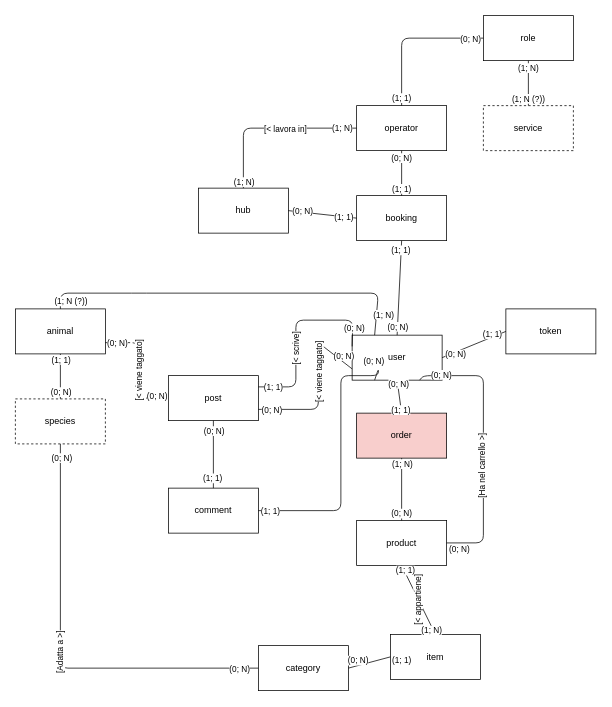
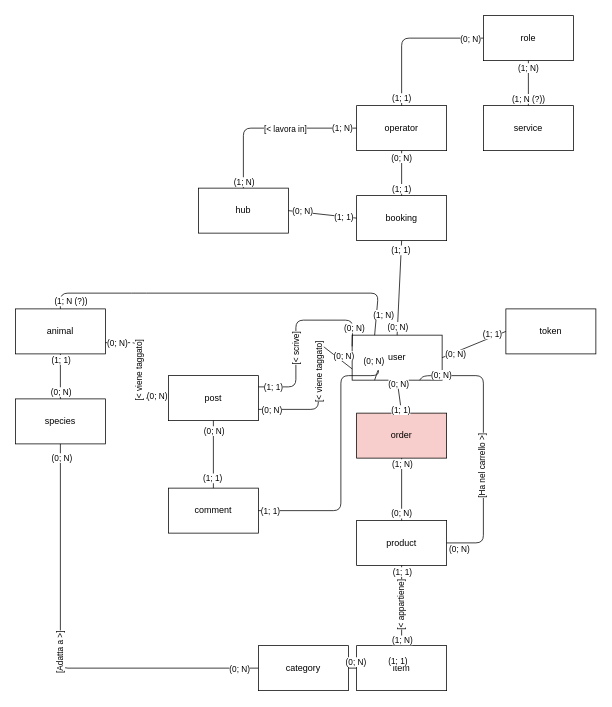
- <mxCell id="10" value="service" style="rounded=0;whiteSpace=wrap;html=1;dashed=1;" vertex="1" parent="1"><mxGeometry x="644" y="140" width="120" height="60" as="geometry" /></mxCell>
+ <mxCell id="10" value="service" style="rounded=0;whiteSpace=wrap;html=1;" vertex="1" parent="1"><mxGeometry x="644" y="140" width="120" height="60" as="geometry" /></mxCell>
- <mxCell id="29" value="species" style="rounded=0;whiteSpace=wrap;html=1;dashed=1;" vertex="1" parent="1"><mxGeometry x="20" y="531.03" width="120" height="60" as="geometry" /></mxCell>
+ <mxCell id="29" value="species" style="rounded=0;whiteSpace=wrap;html=1;" vertex="1" parent="1"><mxGeometry x="20" y="531.03" width="120" height="60" as="geometry" /></mxCell>
- <mxCell id="12" value="item" style="rounded=0;whiteSpace=wrap;html=1;" vertex="1" parent="1"><mxGeometry x="520" y="845" width="120" height="60" as="geometry" /></mxCell>
+ <mxCell id="12" value="item" style="rounded=0;whiteSpace=wrap;html=1;" vertex="1" parent="1"><mxGeometry x="475" y="860" width="120" height="60" as="geometry" /></mxCell>
